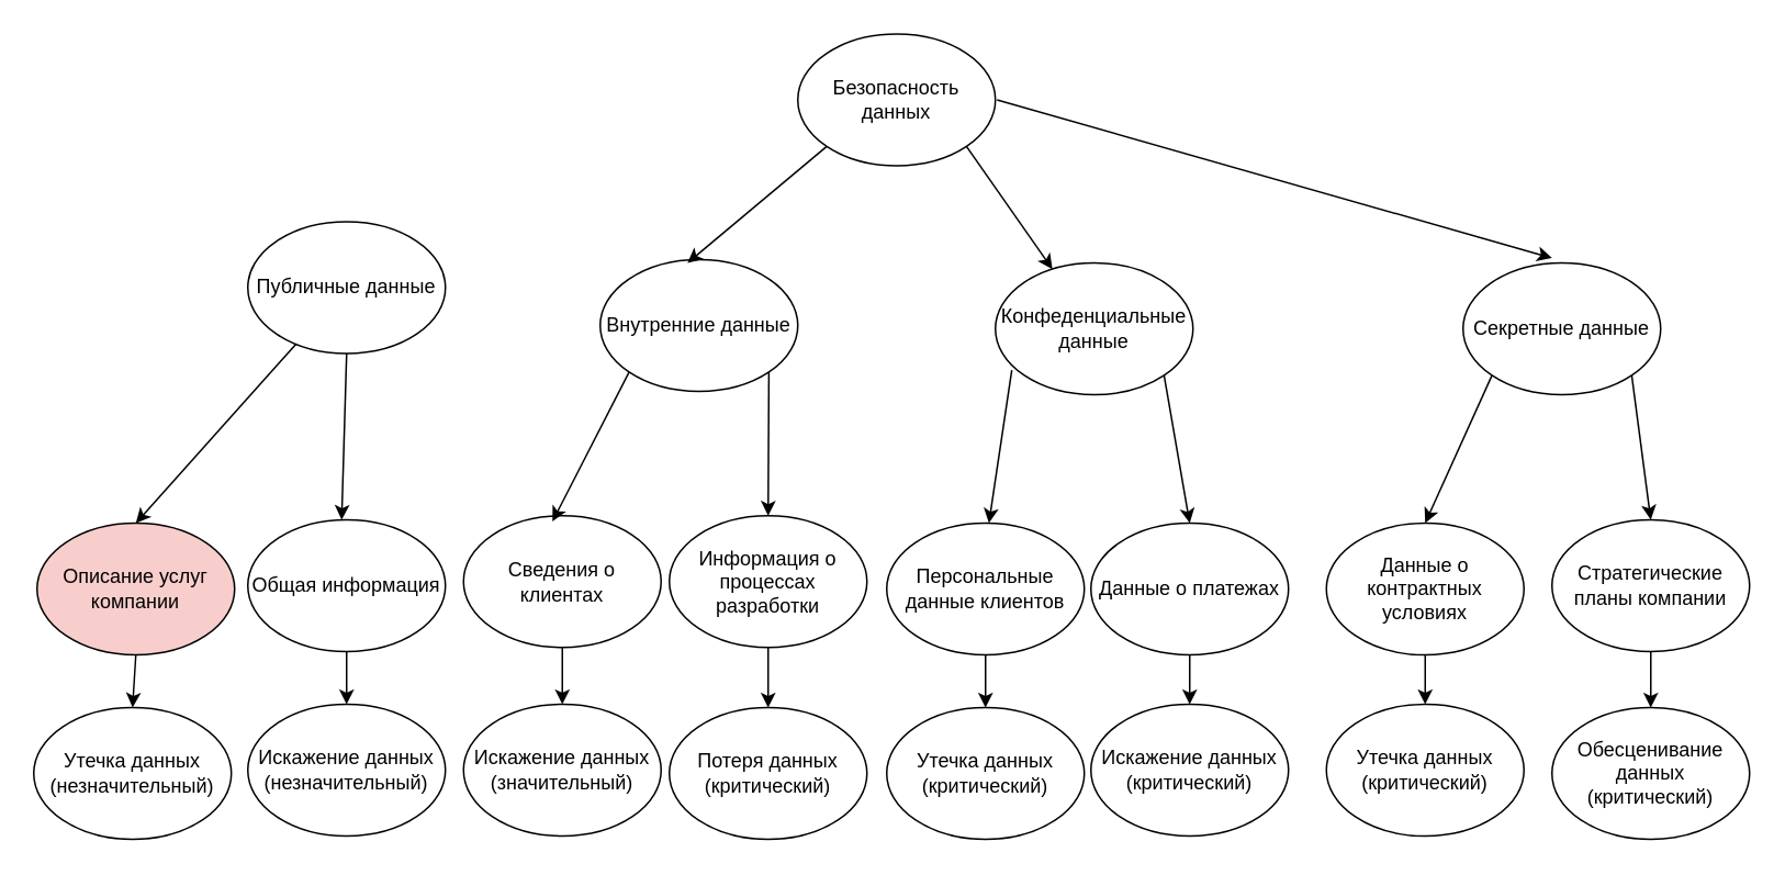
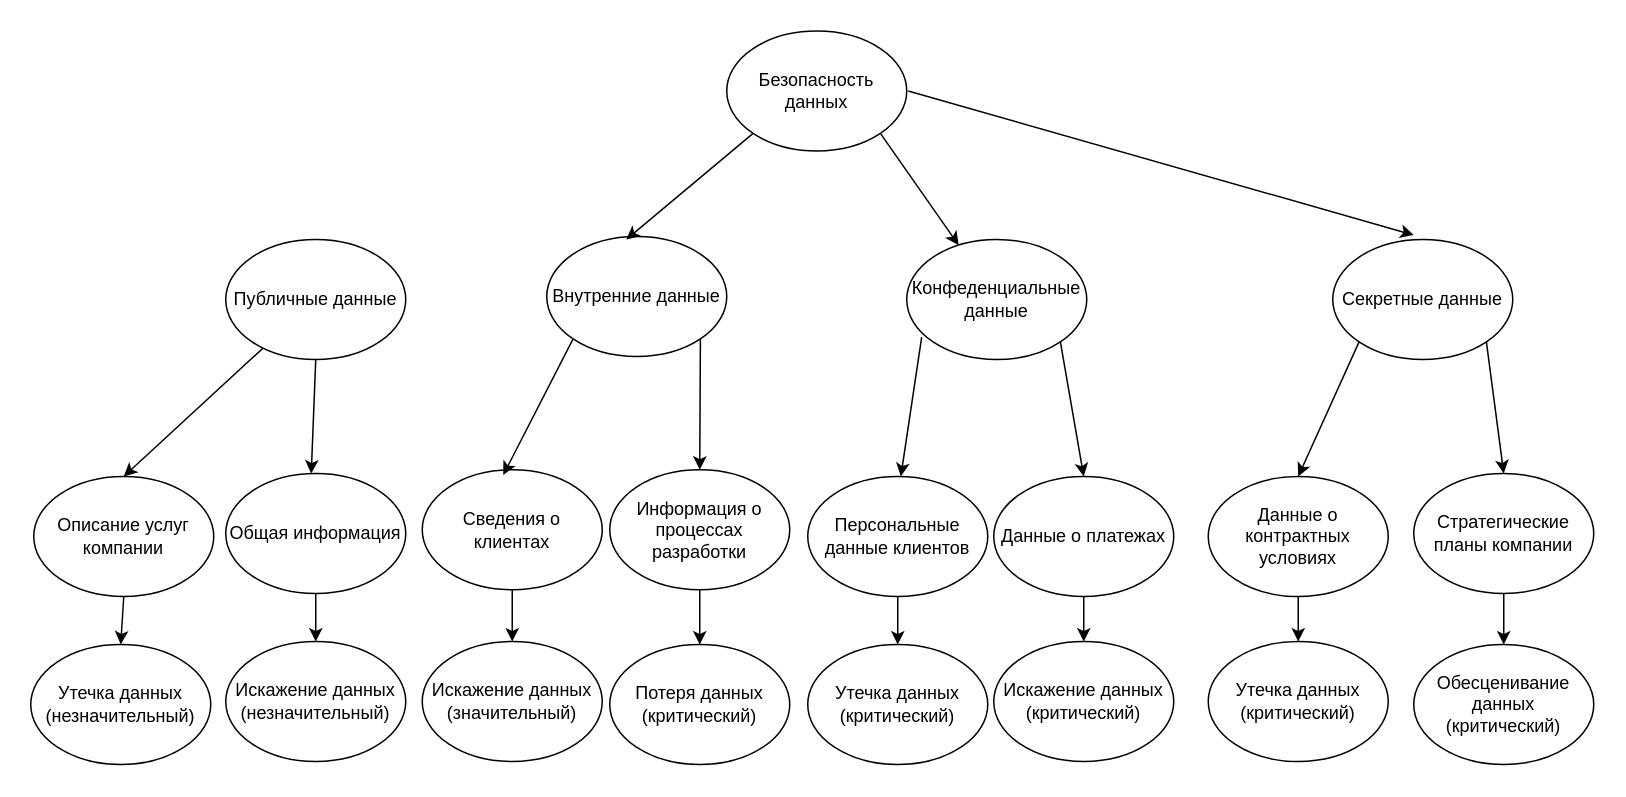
- <mxCell id="3" value="Публичные данные" style="ellipse;whiteSpace=wrap;html=1;" vertex="1" parent="1"><mxGeometry x="150" y="134" width="120" height="80" as="geometry" /></mxCell>
+ <mxCell id="3" value="Публичные данные" style="ellipse;whiteSpace=wrap;html=1;" vertex="1" parent="1"><mxGeometry x="150" y="159" width="120" height="80" as="geometry" /></mxCell>
- <mxCell id="10" value="Описание услуг компании" style="ellipse;whiteSpace=wrap;html=1;fillColor=#f8cecc;" vertex="1" parent="1"><mxGeometry x="22" y="317" width="120" height="80" as="geometry" /></mxCell>
+ <mxCell id="10" value="Описание услуг компании" style="ellipse;whiteSpace=wrap;html=1;" vertex="1" parent="1"><mxGeometry x="22" y="317" width="120" height="80" as="geometry" /></mxCell>
